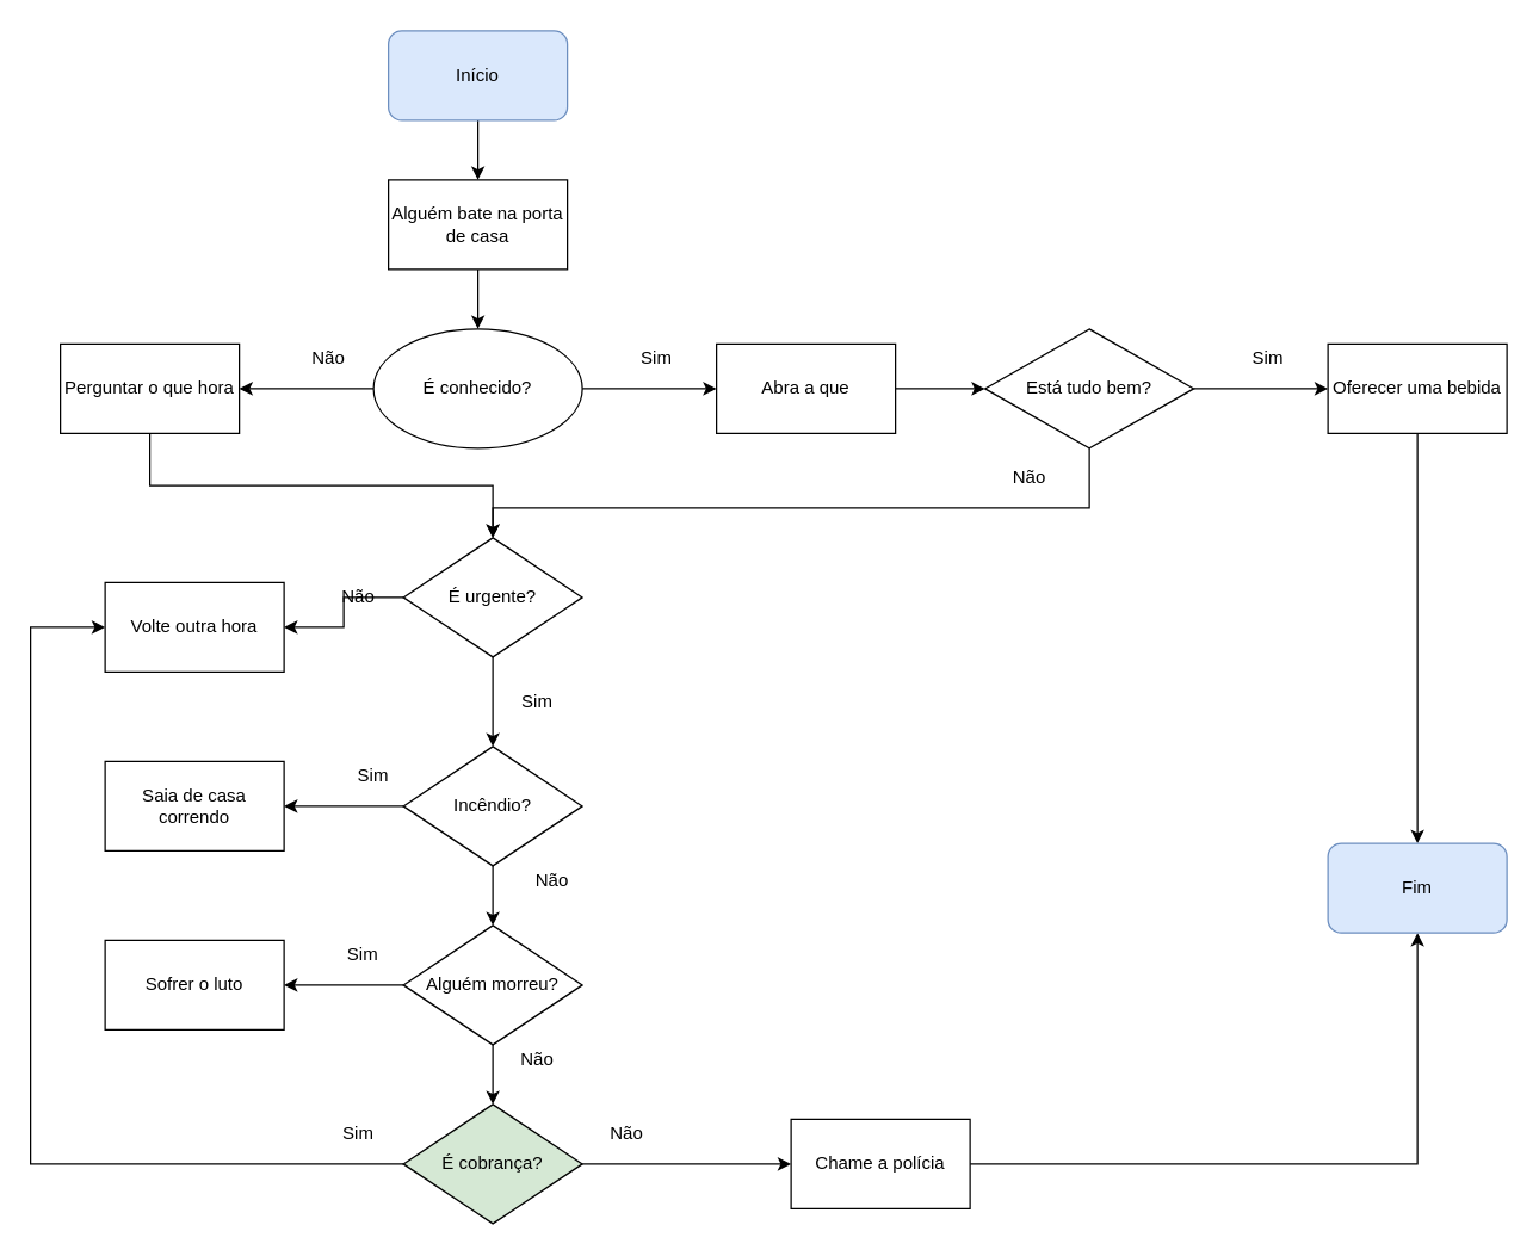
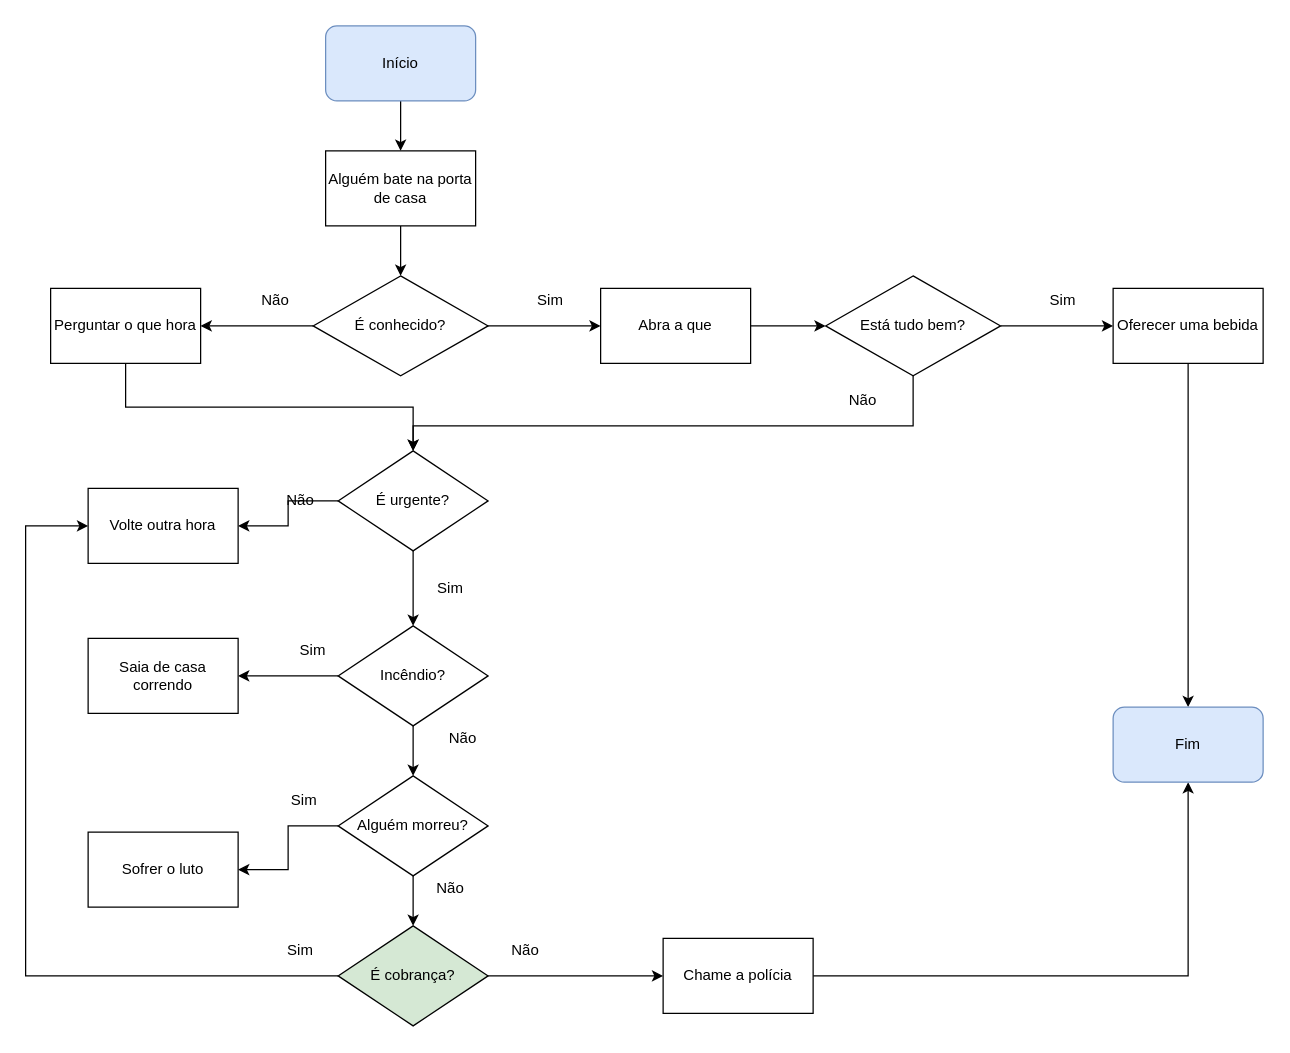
- <mxCell id="8" value="É conhecido?" style="ellipse;whiteSpace=wrap;html=1;" vertex="1" parent="1"><mxGeometry x="250" y="220" width="140" height="80" as="geometry" /></mxCell>
+ <mxCell id="8" value="É conhecido?" style="rhombus;whiteSpace=wrap;html=1;rounded=0;" vertex="1" parent="1"><mxGeometry x="250" y="220" width="140" height="80" as="geometry" /></mxCell>
- <mxCell id="30" value="Sofrer o luto" style="whiteSpace=wrap;html=1;" vertex="1" parent="1"><mxGeometry x="70" y="630" width="120" height="60" as="geometry" /></mxCell>
+ <mxCell id="30" value="Sofrer o luto" style="whiteSpace=wrap;html=1;" vertex="1" parent="1"><mxGeometry x="70" y="665" width="120" height="60" as="geometry" /></mxCell>
